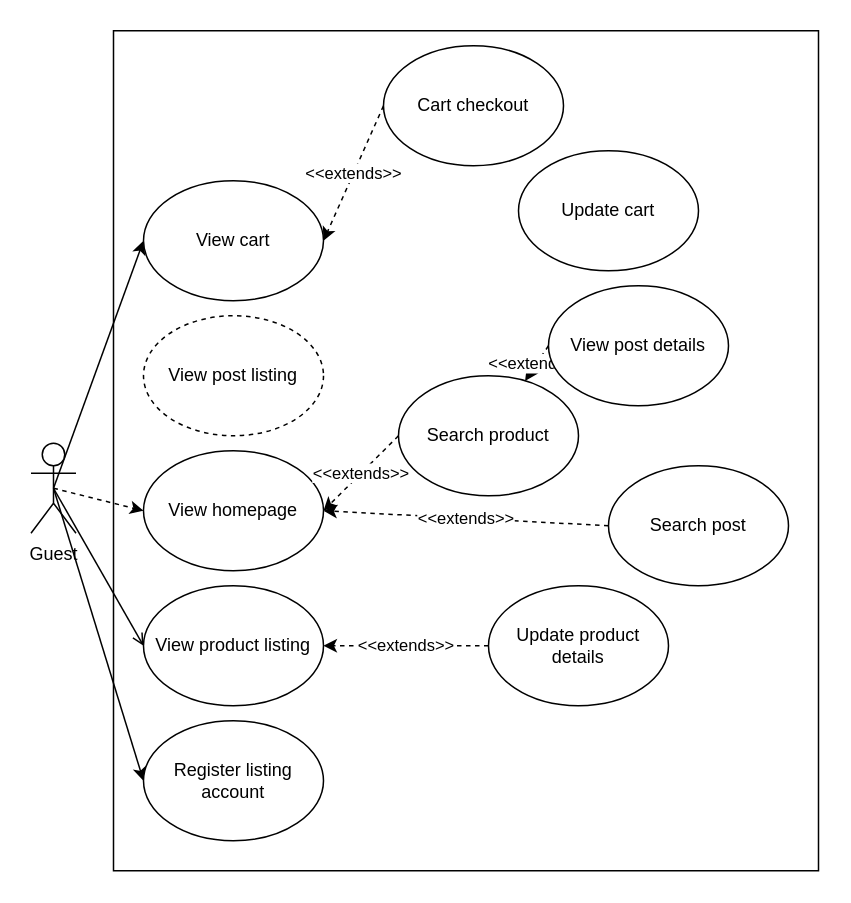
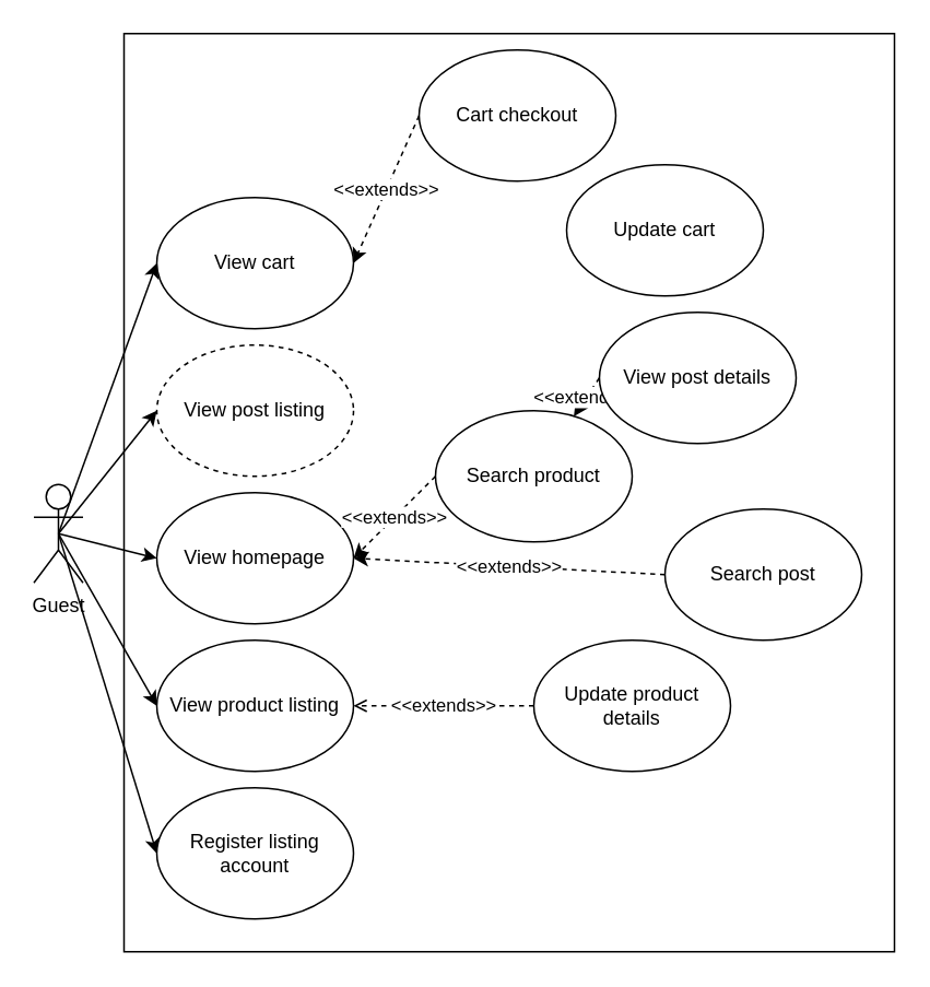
+ <mxCell id="4" style="edgeStyle=none;rounded=0;orthogonalLoop=1;jettySize=auto;html=1;exitX=0.5;exitY=0.5;exitDx=0;exitDy=0;exitPerimeter=0;entryX=0;entryY=0.5;entryDx=0;entryDy=0;" edge="1" parent="1" source="8" target="12"><mxGeometry relative="1" as="geometry" /></mxCell>
- <mxCell id="5" style="edgeStyle=none;rounded=0;orthogonalLoop=1;jettySize=auto;html=1;exitX=0.5;exitY=0.5;exitDx=0;exitDy=0;exitPerimeter=0;entryX=0;entryY=0.5;entryDx=0;entryDy=0;dashed=1;" edge="1" parent="1" source="8" target="13"><mxGeometry relative="1" as="geometry" /></mxCell>
+ <mxCell id="5" style="edgeStyle=none;rounded=0;orthogonalLoop=1;jettySize=auto;html=1;exitX=0.5;exitY=0.5;exitDx=0;exitDy=0;exitPerimeter=0;entryX=0;entryY=0.5;entryDx=0;entryDy=0;" edge="1" parent="1" source="8" target="13"><mxGeometry relative="1" as="geometry" /></mxCell>
- <mxCell id="6" style="edgeStyle=none;rounded=0;orthogonalLoop=1;jettySize=auto;html=1;exitX=0.5;exitY=0.5;exitDx=0;exitDy=0;exitPerimeter=0;entryX=0;entryY=0.5;entryDx=0;entryDy=0;endArrow=open;" edge="1" parent="1" source="8" target="10"><mxGeometry relative="1" as="geometry" /></mxCell>
+ <mxCell id="6" style="edgeStyle=none;rounded=0;orthogonalLoop=1;jettySize=auto;html=1;exitX=0.5;exitY=0.5;exitDx=0;exitDy=0;exitPerimeter=0;entryX=0;entryY=0.5;entryDx=0;entryDy=0;" edge="1" parent="1" source="8" target="10"><mxGeometry relative="1" as="geometry" /></mxCell>
- <mxCell id="9" value="&amp;lt;&amp;lt;extends&amp;gt;&amp;gt;" style="edgeStyle=orthogonalEdgeStyle;rounded=0;orthogonalLoop=1;jettySize=auto;html=1;dashed=1;entryX=1;entryY=0.5;entryDx=0;entryDy=0;" edge="1" parent="1" source="19" target="10"><mxGeometry relative="1" as="geometry" /></mxCell>
+ <mxCell id="9" value="&amp;lt;&amp;lt;extends&amp;gt;&amp;gt;" style="edgeStyle=orthogonalEdgeStyle;rounded=0;orthogonalLoop=1;jettySize=auto;html=1;dashed=1;entryX=1;entryY=0.5;entryDx=0;entryDy=0;endArrow=open;" edge="1" parent="1" source="19" target="10"><mxGeometry relative="1" as="geometry" /></mxCell>
